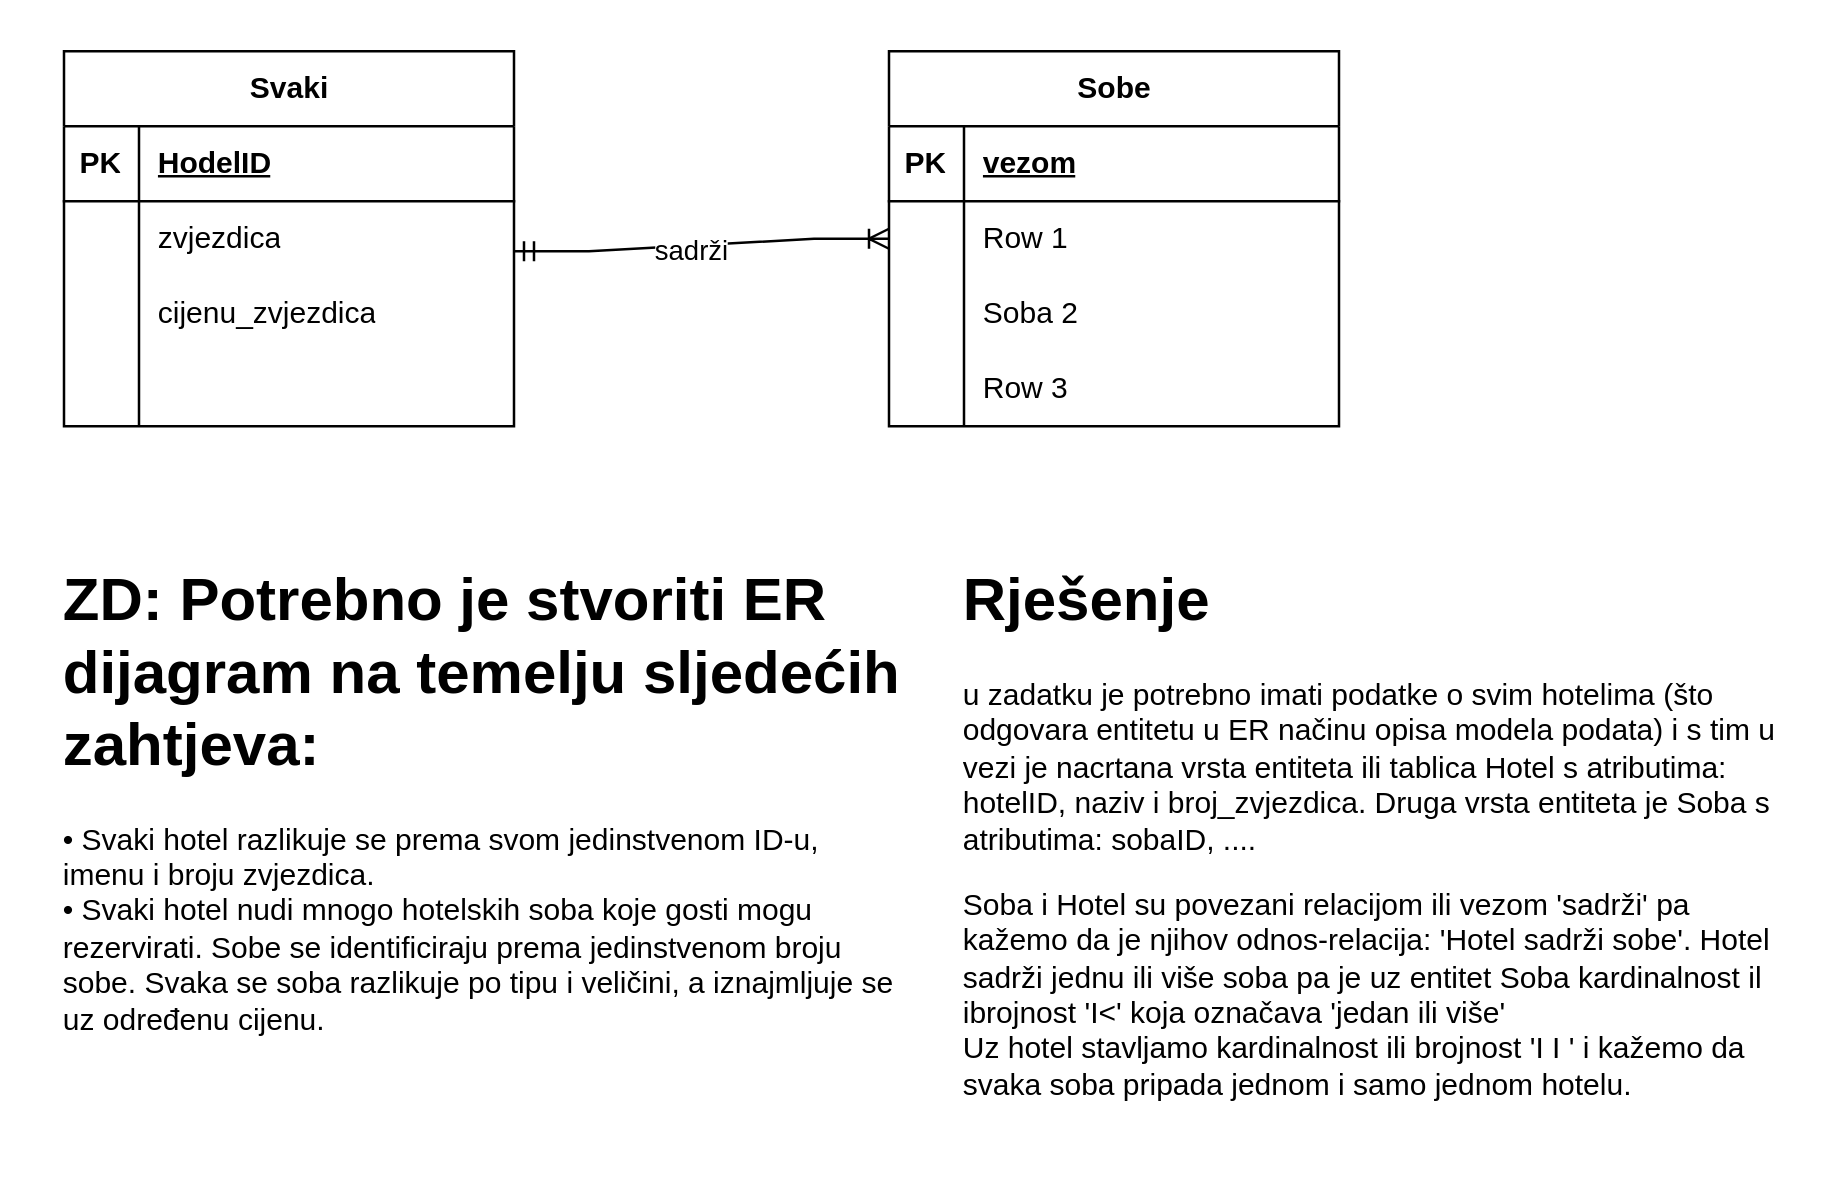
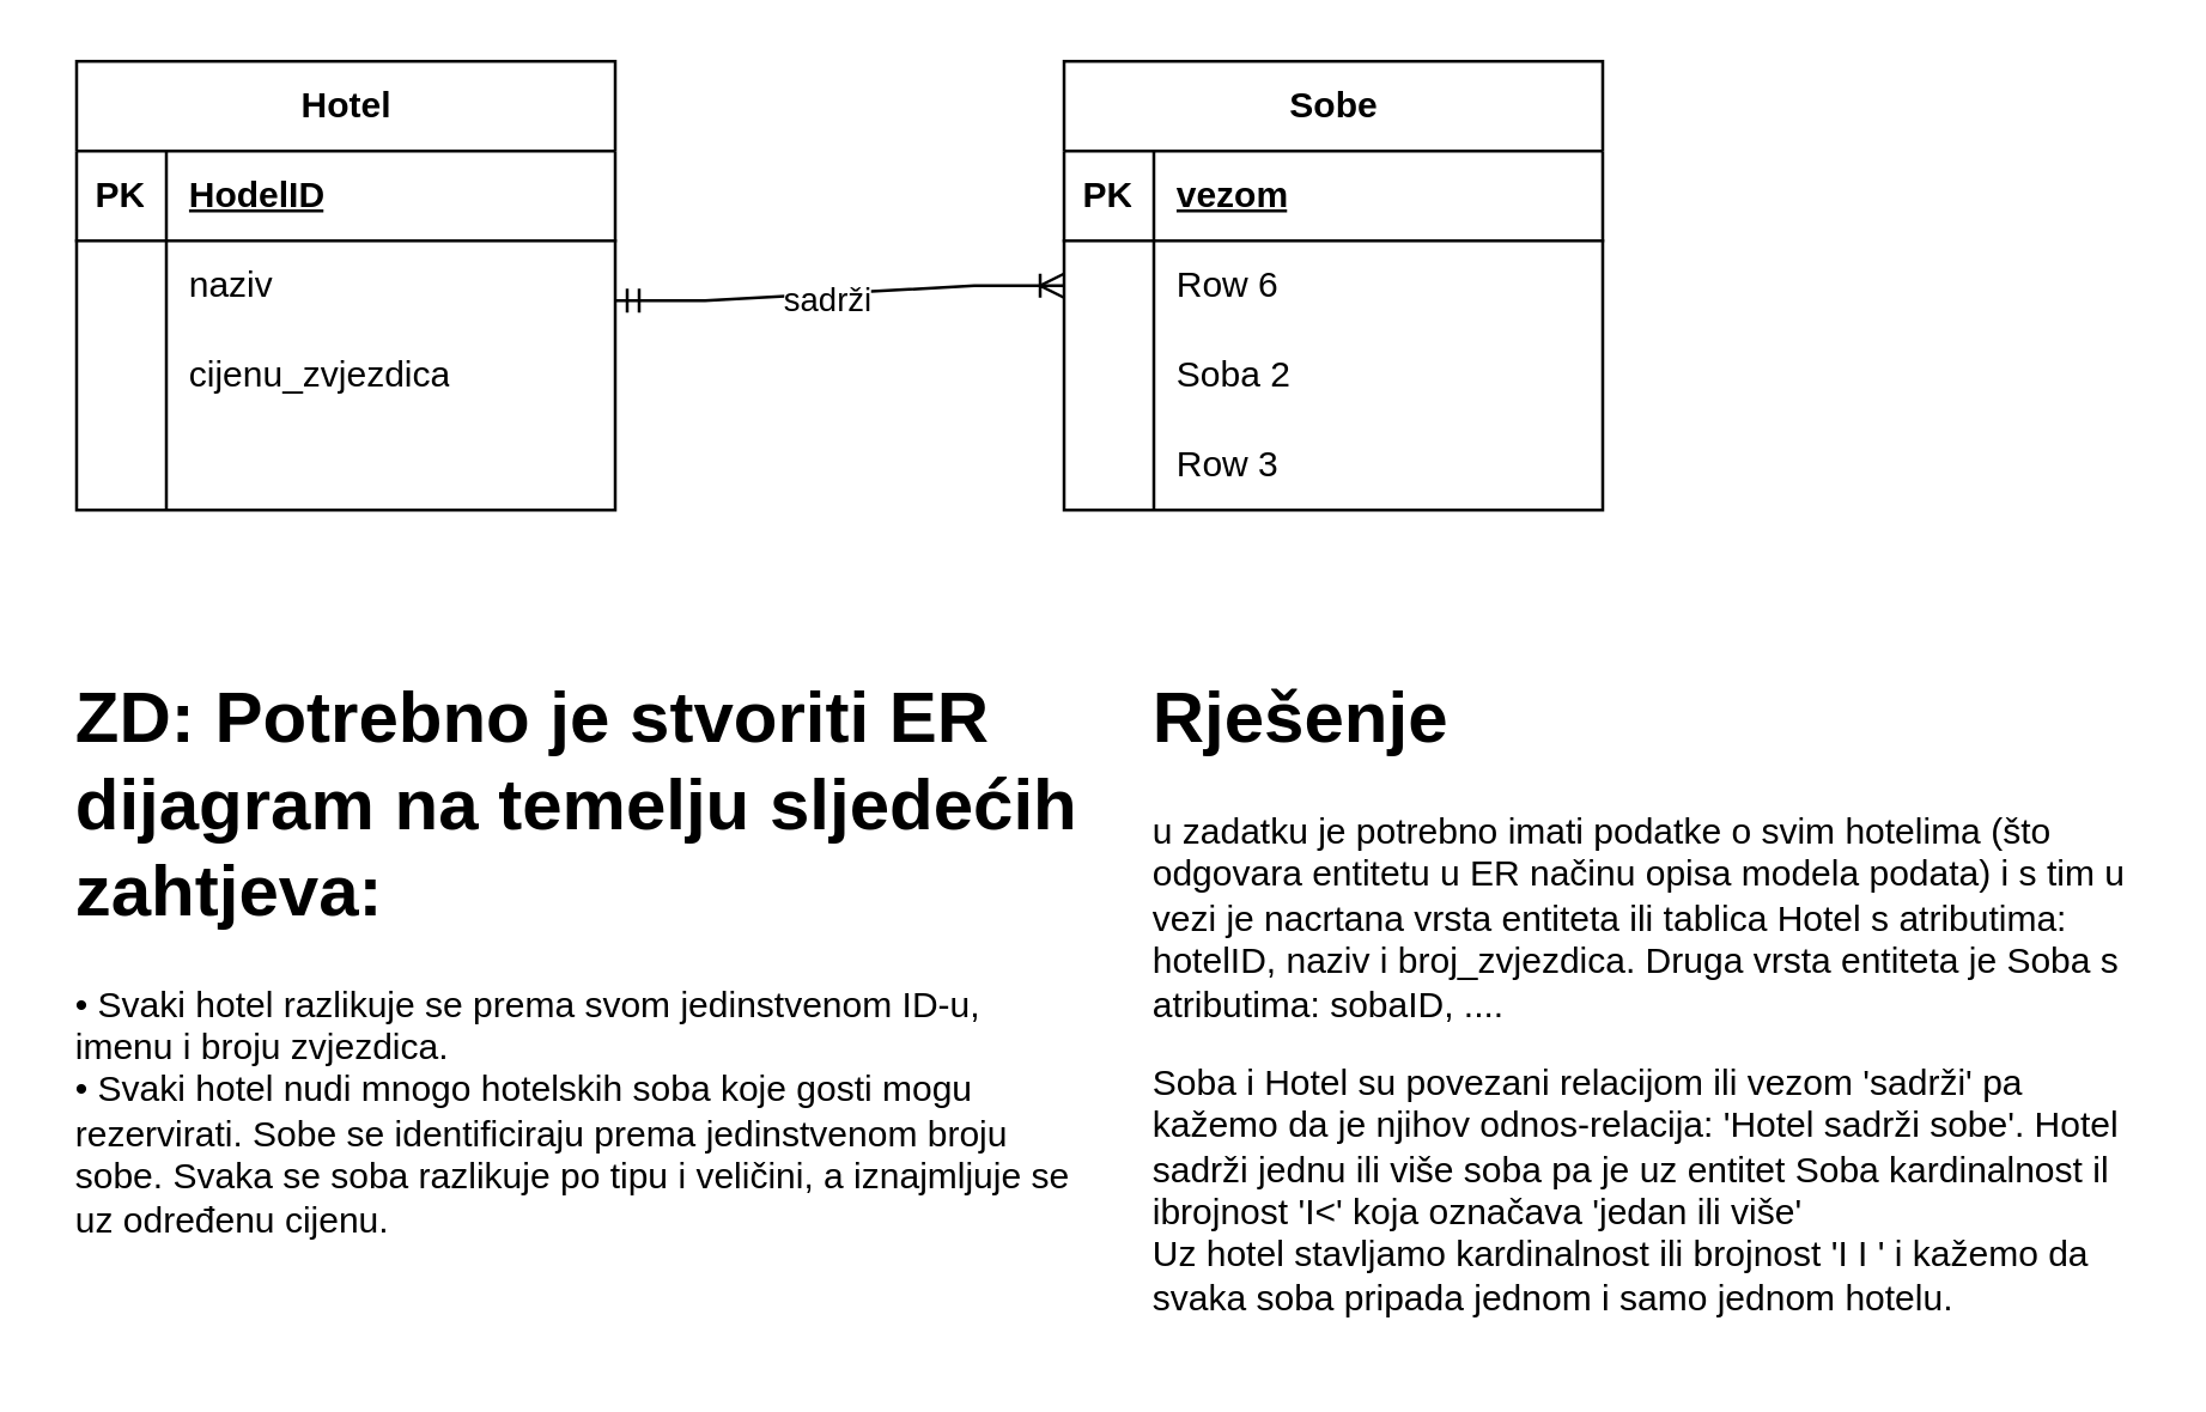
- <mxCell id="2" value="Svaki" style="shape=table;startSize=30;container=1;collapsible=1;childLayout=tableLayout;fixedRows=1;rowLines=0;fontStyle=1;align=center;resizeLast=1;html=1;" parent="1" vertex="1"><mxGeometry x="25" y="20" width="180" height="150" as="geometry" /></mxCell>
+ <mxCell id="2" value="Hotel" style="shape=table;startSize=30;container=1;collapsible=1;childLayout=tableLayout;fixedRows=1;rowLines=0;fontStyle=1;align=center;resizeLast=1;html=1;" parent="1" vertex="1"><mxGeometry x="25" y="20" width="180" height="150" as="geometry" /></mxCell>
- <mxCell id="8" value="zvjezdica" style="shape=partialRectangle;connectable=0;fillColor=none;top=0;left=0;bottom=0;right=0;align=left;spacingLeft=6;overflow=hidden;whiteSpace=wrap;html=1;" parent="6" vertex="1"><mxGeometry x="30" width="150" height="30" as="geometry"><mxRectangle width="150" height="30" as="alternateBounds" /></mxGeometry></mxCell>
+ <mxCell id="8" value="naziv" style="shape=partialRectangle;connectable=0;fillColor=none;top=0;left=0;bottom=0;right=0;align=left;spacingLeft=6;overflow=hidden;whiteSpace=wrap;html=1;" parent="6" vertex="1"><mxGeometry x="30" width="150" height="30" as="geometry"><mxRectangle width="150" height="30" as="alternateBounds" /></mxGeometry></mxCell>
- <mxCell id="21" value="Row 1" style="shape=partialRectangle;connectable=0;fillColor=none;top=0;left=0;bottom=0;right=0;align=left;spacingLeft=6;overflow=hidden;whiteSpace=wrap;html=1;" parent="19" vertex="1"><mxGeometry x="30" width="150" height="30" as="geometry"><mxRectangle width="150" height="30" as="alternateBounds" /></mxGeometry></mxCell>
+ <mxCell id="21" value="Row 6" style="shape=partialRectangle;connectable=0;fillColor=none;top=0;left=0;bottom=0;right=0;align=left;spacingLeft=6;overflow=hidden;whiteSpace=wrap;html=1;" parent="19" vertex="1"><mxGeometry x="30" width="150" height="30" as="geometry"><mxRectangle width="150" height="30" as="alternateBounds" /></mxGeometry></mxCell>
